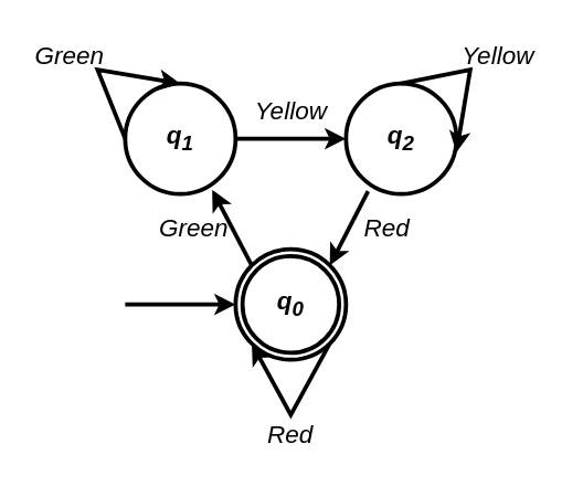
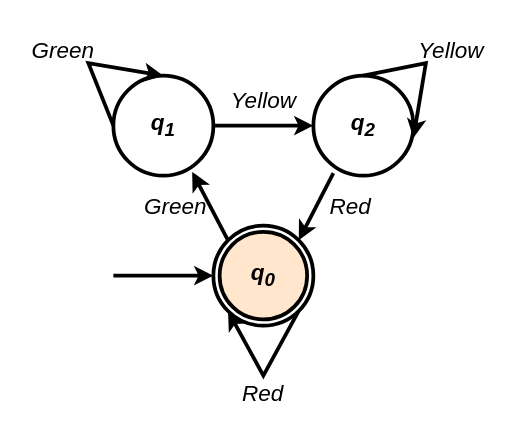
- <mxCell id="12" value="&lt;b&gt;&lt;font style=&quot;font-size: 18px;&quot;&gt;&lt;i&gt;q&lt;sub&gt;0&lt;/sub&gt;&lt;/i&gt;&lt;/font&gt;&lt;/b&gt;" style="ellipse;whiteSpace=wrap;html=1;aspect=fixed;strokeWidth=3;" parent="1" vertex="1"><mxGeometry x="175" y="185" width="70" height="70" as="geometry" /></mxCell>
+ <mxCell id="12" value="&lt;b&gt;&lt;font style=&quot;font-size: 18px;&quot;&gt;&lt;i&gt;q&lt;sub&gt;0&lt;/sub&gt;&lt;/i&gt;&lt;/font&gt;&lt;/b&gt;" style="ellipse;whiteSpace=wrap;html=1;aspect=fixed;strokeWidth=3;fillColor=#ffe6cc;" parent="1" vertex="1"><mxGeometry x="175" y="185" width="70" height="70" as="geometry" /></mxCell>
